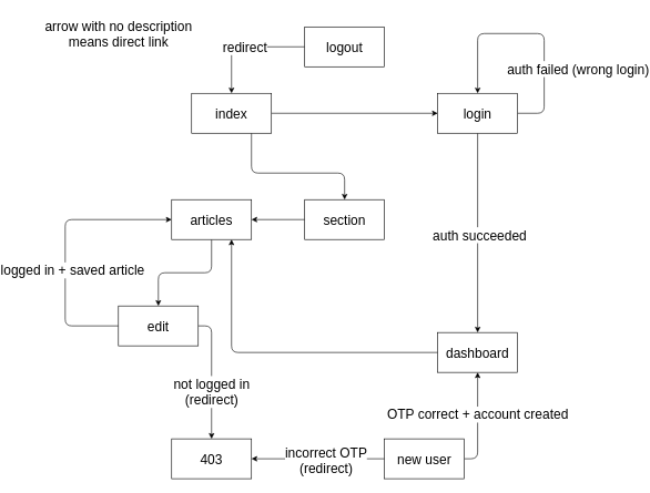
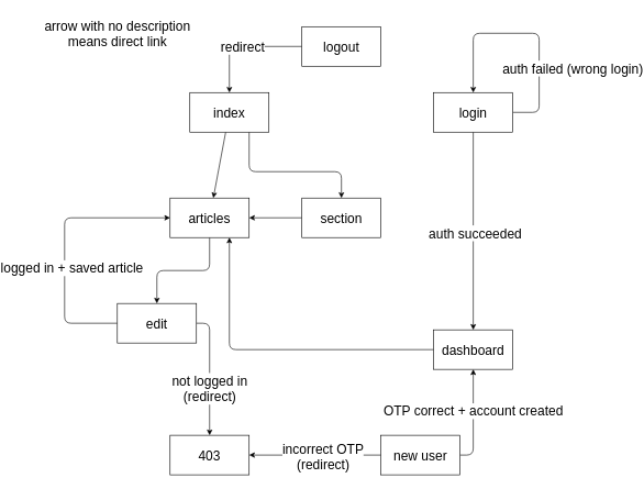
- <mxCell id="2" style="edgeStyle=none;html=1;entryX=0;entryY=0.5;entryDx=0;entryDy=0;fontSize=20;" parent="1" source="4" target="13" edge="1"><mxGeometry relative="1" as="geometry" /></mxCell>
+ <mxCell id="2" style="edgeStyle=none;html=1;fontSize=20;" parent="1" source="4" target="6" edge="1"><mxGeometry relative="1" as="geometry" /></mxCell>
